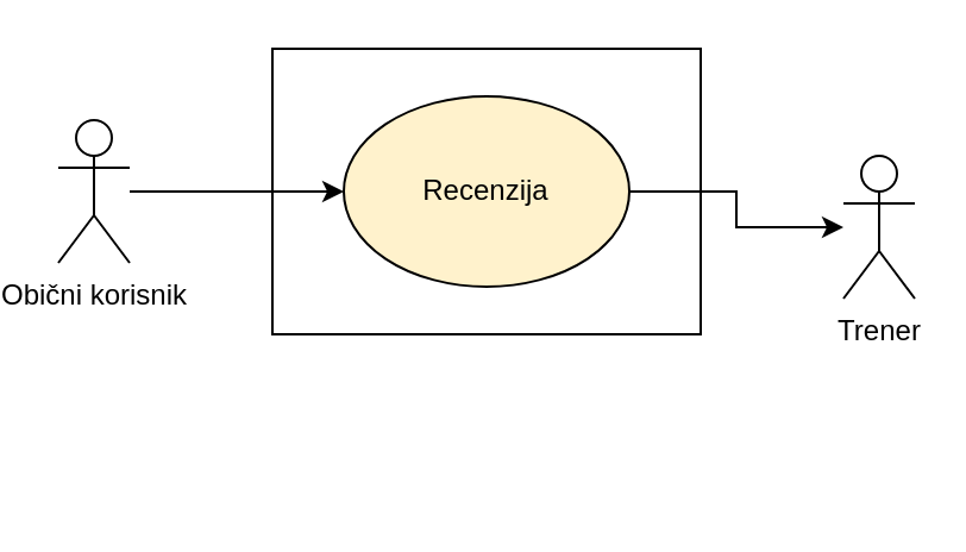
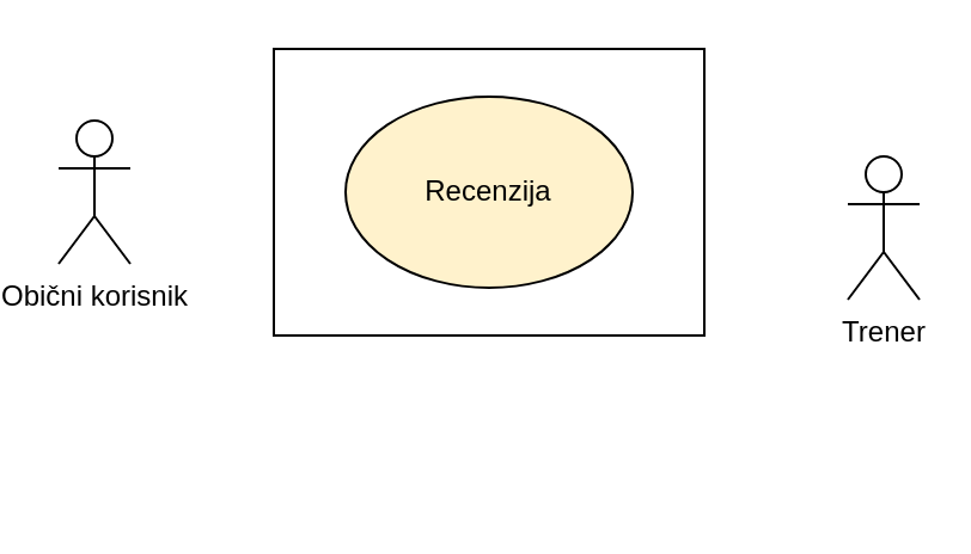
- <mxCell id="6" value="" style="edgeStyle=orthogonalEdgeStyle;rounded=0;orthogonalLoop=1;jettySize=auto;html=1;endArrow=classic;endFill=1;" edge="1" parent="1" source="7" target="8"><mxGeometry relative="1" as="geometry" /></mxCell>
- <mxCell id="4" value="" style="edgeStyle=orthogonalEdgeStyle;rounded=0;orthogonalLoop=1;jettySize=auto;html=1;endArrow=none;endFill=0;startArrow=classic;startFill=1;" edge="1" parent="1" source="5" target="8"><mxGeometry relative="1" as="geometry" /></mxCell>
